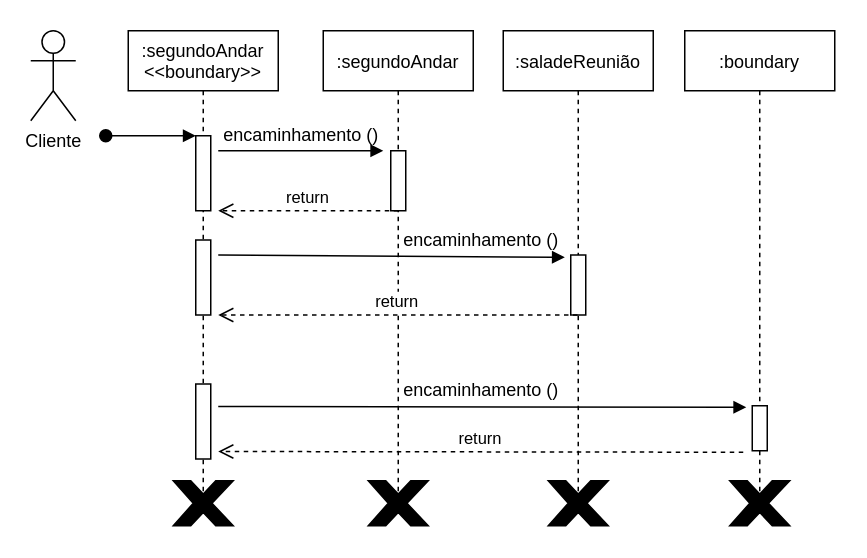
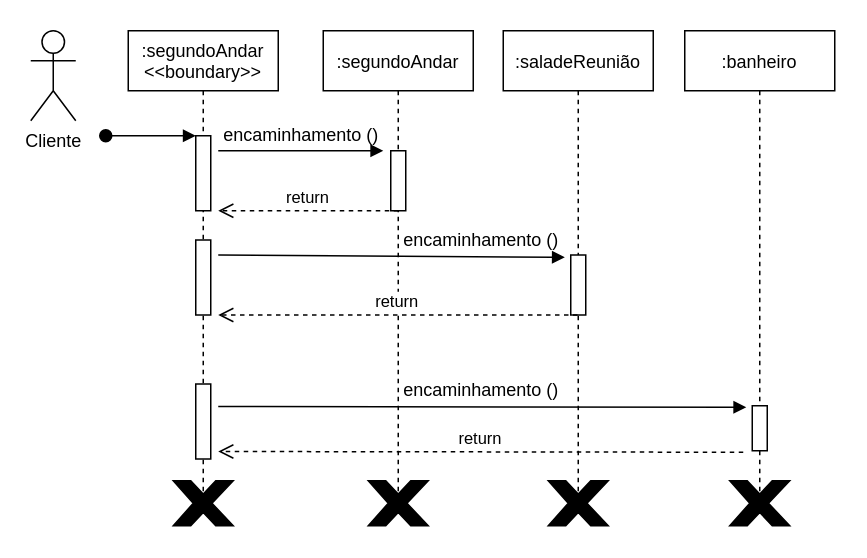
- <mxCell id="13" value=":boundary" style="shape=umlLifeline;perimeter=lifelinePerimeter;container=1;collapsible=0;recursiveResize=0;rounded=0;shadow=0;strokeWidth=1;" vertex="1" parent="1"><mxGeometry x="456" y="20" width="100" height="320" as="geometry" /></mxCell>
+ <mxCell id="13" value=":banheiro" style="shape=umlLifeline;perimeter=lifelinePerimeter;container=1;collapsible=0;recursiveResize=0;rounded=0;shadow=0;strokeWidth=1;" vertex="1" parent="1"><mxGeometry x="456" y="20" width="100" height="320" as="geometry" /></mxCell>
